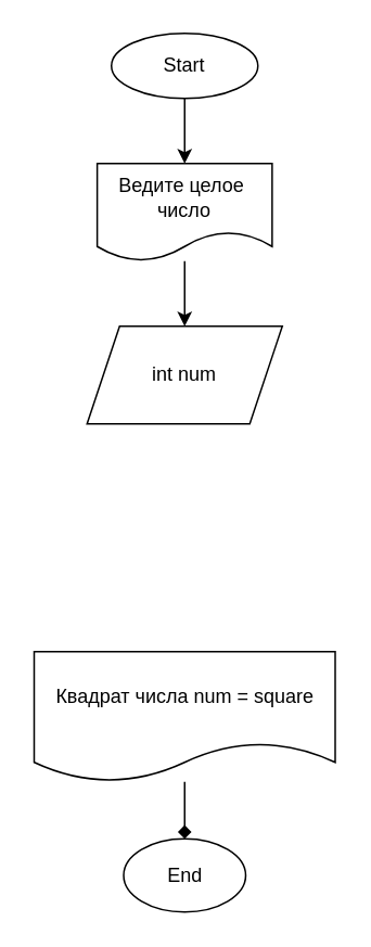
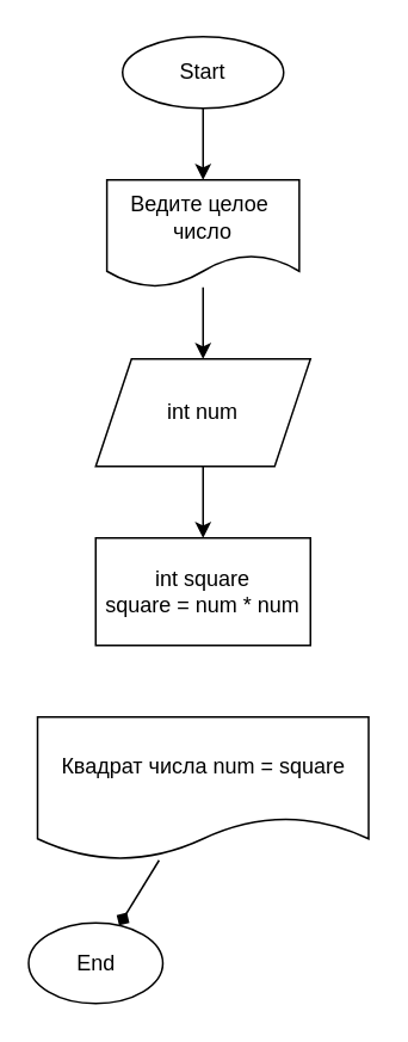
+ <mxCell id="6" value="" style="edgeStyle=none;html=1;" edge="1" parent="1" source="7" target="8"><mxGeometry relative="1" as="geometry" /></mxCell>
+ <mxCell id="8" value="int square&lt;br&gt;square = num * num" style="whiteSpace=wrap;html=1;" vertex="1" parent="1"><mxGeometry x="53" y="300" width="120" height="60" as="geometry" /></mxCell>
- <mxCell id="11" value="End" style="ellipse;whiteSpace=wrap;html=1;" vertex="1" parent="1"><mxGeometry x="75.5" y="515" width="75" height="45" as="geometry" /></mxCell>
+ <mxCell id="11" value="End" style="ellipse;whiteSpace=wrap;html=1;" vertex="1" parent="1"><mxGeometry x="15.5" y="515" width="75" height="45" as="geometry" /></mxCell>
